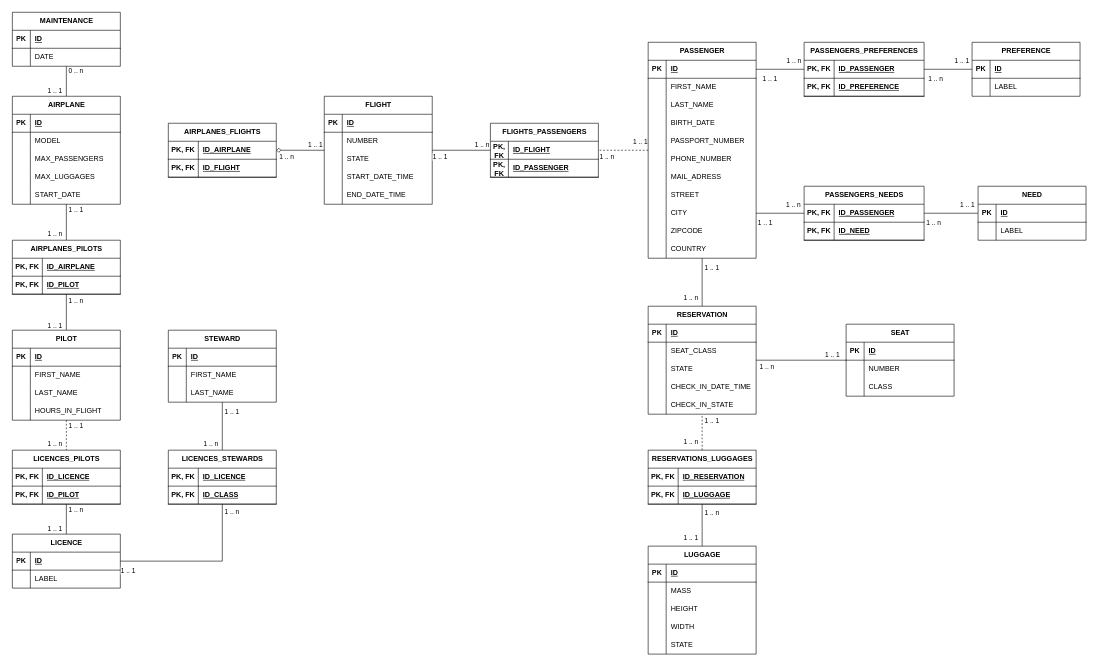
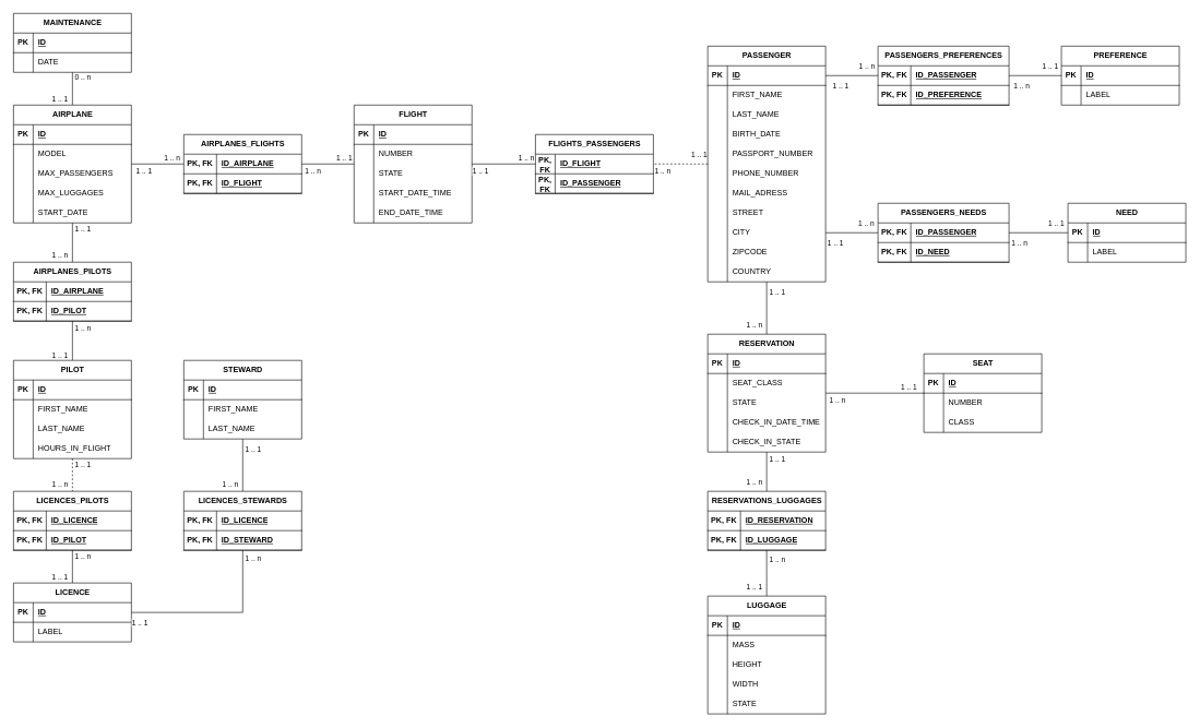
+ <mxCell id="74" style="edgeStyle=orthogonalEdgeStyle;rounded=0;orthogonalLoop=1;jettySize=auto;html=1;exitX=0;exitY=0.5;exitDx=0;exitDy=0;endArrow=none;endFill=0;" edge="1" parent="1" source="77" target="5"><mxGeometry relative="1" as="geometry" /></mxCell>
+ <mxCell id="75" value="1 .. n" style="edgeLabel;html=1;align=center;verticalAlign=middle;resizable=0;points=[];" vertex="1" connectable="0" parent="74"><mxGeometry x="-0.533" y="1" relative="1" as="geometry"><mxPoint y="-11" as="offset" /></mxGeometry></mxCell>
+ <mxCell id="76" value="1 .. 1" style="edgeLabel;html=1;align=center;verticalAlign=middle;resizable=0;points=[];" vertex="1" connectable="0" parent="74"><mxGeometry x="0.542" y="1" relative="1" as="geometry"><mxPoint y="9" as="offset" /></mxGeometry></mxCell>
- <mxCell id="84" style="edgeStyle=orthogonalEdgeStyle;rounded=0;orthogonalLoop=1;jettySize=auto;html=1;exitX=0;exitY=0.5;exitDx=0;exitDy=0;endArrow=diamond;endFill=0;" edge="1" parent="1" source="87" target="77"><mxGeometry relative="1" as="geometry" /></mxCell>
+ <mxCell id="84" style="edgeStyle=orthogonalEdgeStyle;rounded=0;orthogonalLoop=1;jettySize=auto;html=1;exitX=0;exitY=0.5;exitDx=0;exitDy=0;endArrow=none;endFill=0;" edge="1" parent="1" source="87" target="77"><mxGeometry relative="1" as="geometry" /></mxCell>
- <mxCell id="251" style="edgeStyle=orthogonalEdgeStyle;rounded=0;orthogonalLoop=1;jettySize=auto;html=1;endArrow=none;endFill=0;dashed=1;" edge="1" parent="1" source="254" target="216"><mxGeometry relative="1" as="geometry" /></mxCell>
+ <mxCell id="251" style="edgeStyle=orthogonalEdgeStyle;rounded=0;orthogonalLoop=1;jettySize=auto;html=1;endArrow=none;endFill=0;" edge="1" parent="1" source="254" target="216"><mxGeometry relative="1" as="geometry" /></mxCell>
- <mxCell id="122" value="ID_CLASS" style="shape=partialRectangle;connectable=0;fillColor=none;top=0;left=0;bottom=0;right=0;align=left;spacingLeft=6;fontStyle=5;overflow=hidden;whiteSpace=wrap;html=1;" vertex="1" parent="120"><mxGeometry x="50" width="130" height="30" as="geometry"><mxRectangle width="130" height="30" as="alternateBounds" /></mxGeometry></mxCell>
+ <mxCell id="122" value="ID_STEWARD" style="shape=partialRectangle;connectable=0;fillColor=none;top=0;left=0;bottom=0;right=0;align=left;spacingLeft=6;fontStyle=5;overflow=hidden;whiteSpace=wrap;html=1;" vertex="1" parent="120"><mxGeometry x="50" width="130" height="30" as="geometry"><mxRectangle width="130" height="30" as="alternateBounds" /></mxGeometry></mxCell>
